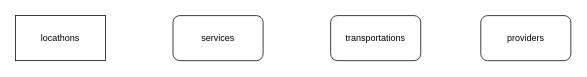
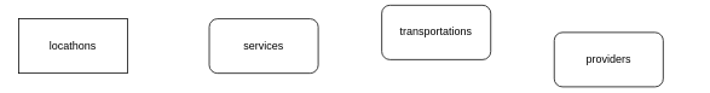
- <mxCell id="4" value="transportations" style="rounded=1;whiteSpace=wrap;html=1;" vertex="1" parent="1"><mxGeometry x="440" y="20" width="120" height="60" as="geometry" /></mxCell>
+ <mxCell id="4" value="transportations" style="rounded=1;whiteSpace=wrap;html=1;" vertex="1" parent="1"><mxGeometry x="420" y="5" width="120" height="60" as="geometry" /></mxCell>
- <mxCell id="5" value="providers" style="rounded=1;whiteSpace=wrap;html=1;" vertex="1" parent="1"><mxGeometry x="640" y="20" width="120" height="60" as="geometry" /></mxCell>
+ <mxCell id="5" value="providers" style="rounded=1;whiteSpace=wrap;html=1;" vertex="1" parent="1"><mxGeometry x="610" y="35" width="120" height="60" as="geometry" /></mxCell>
